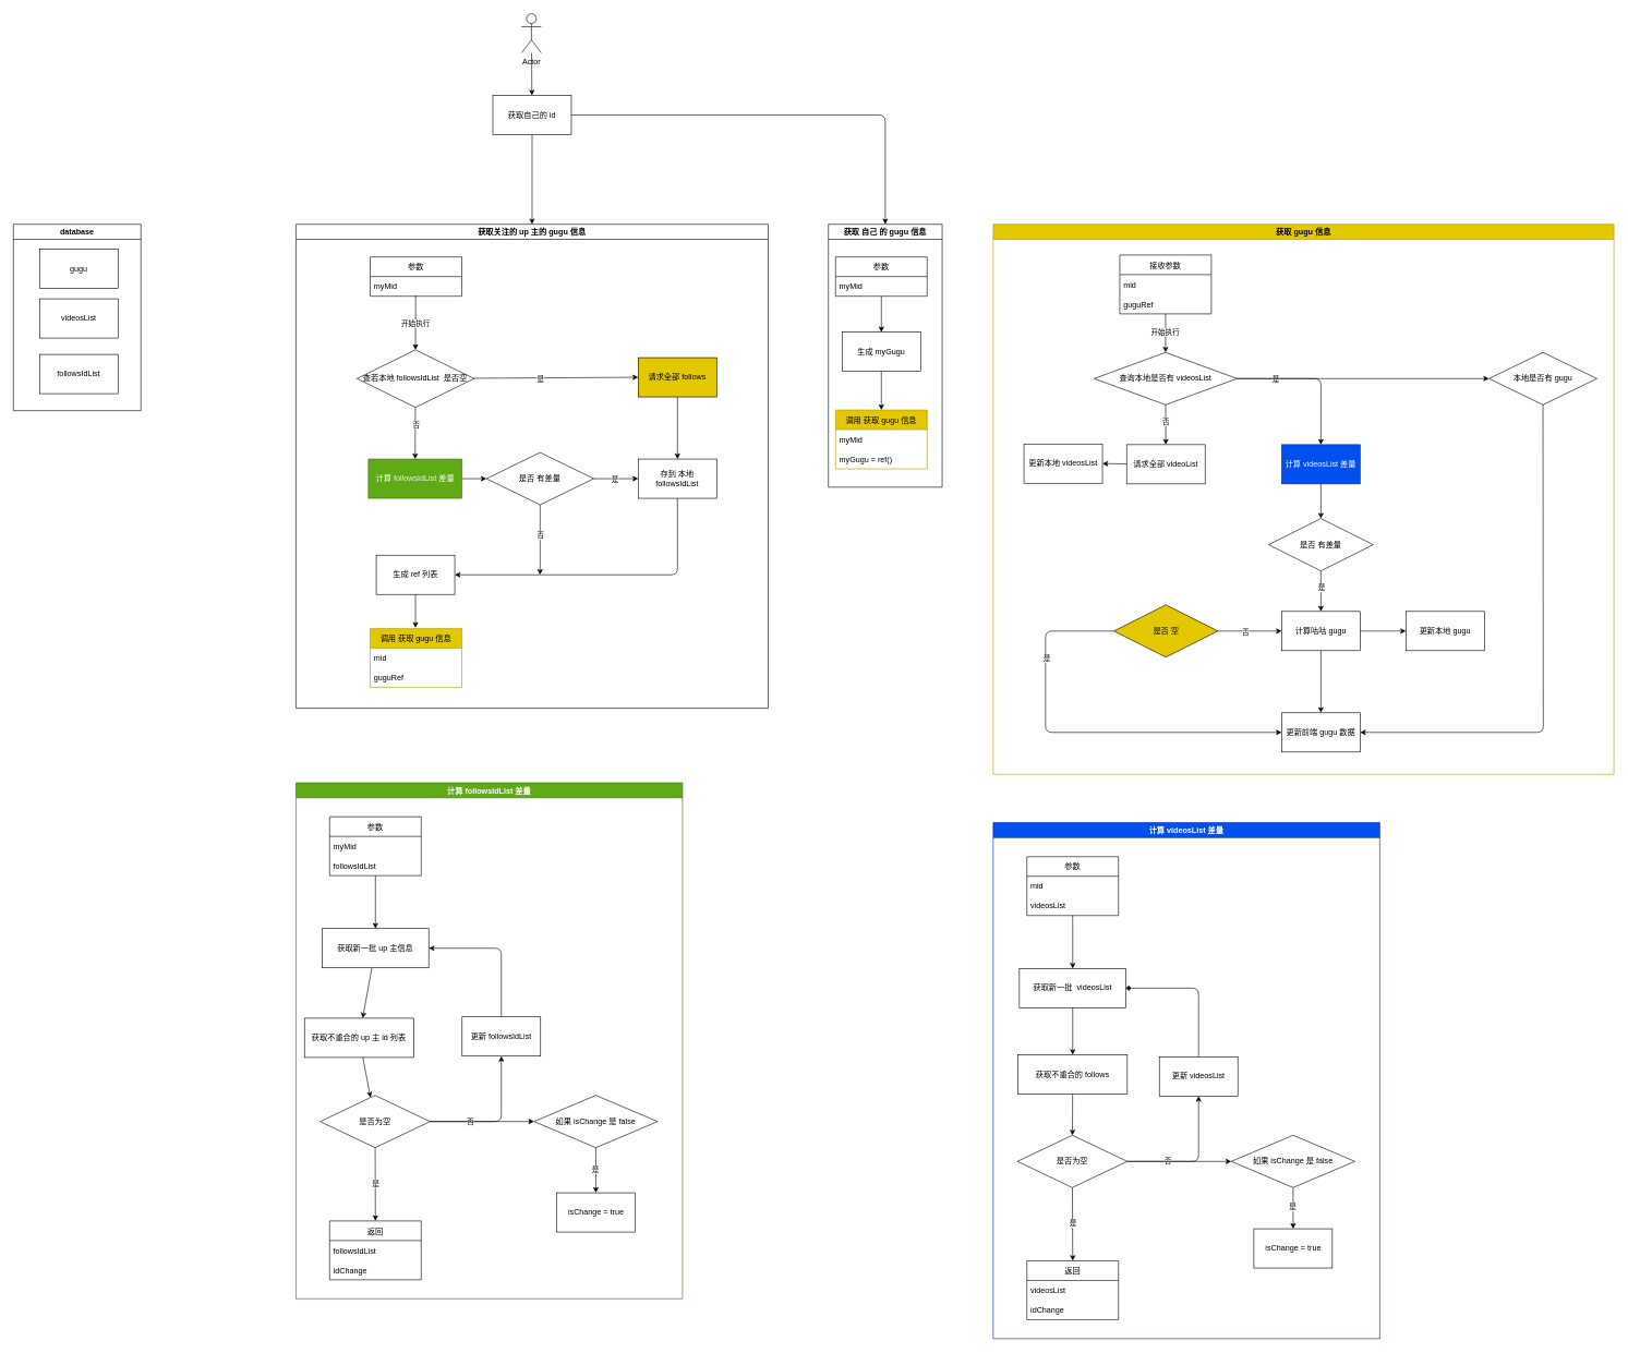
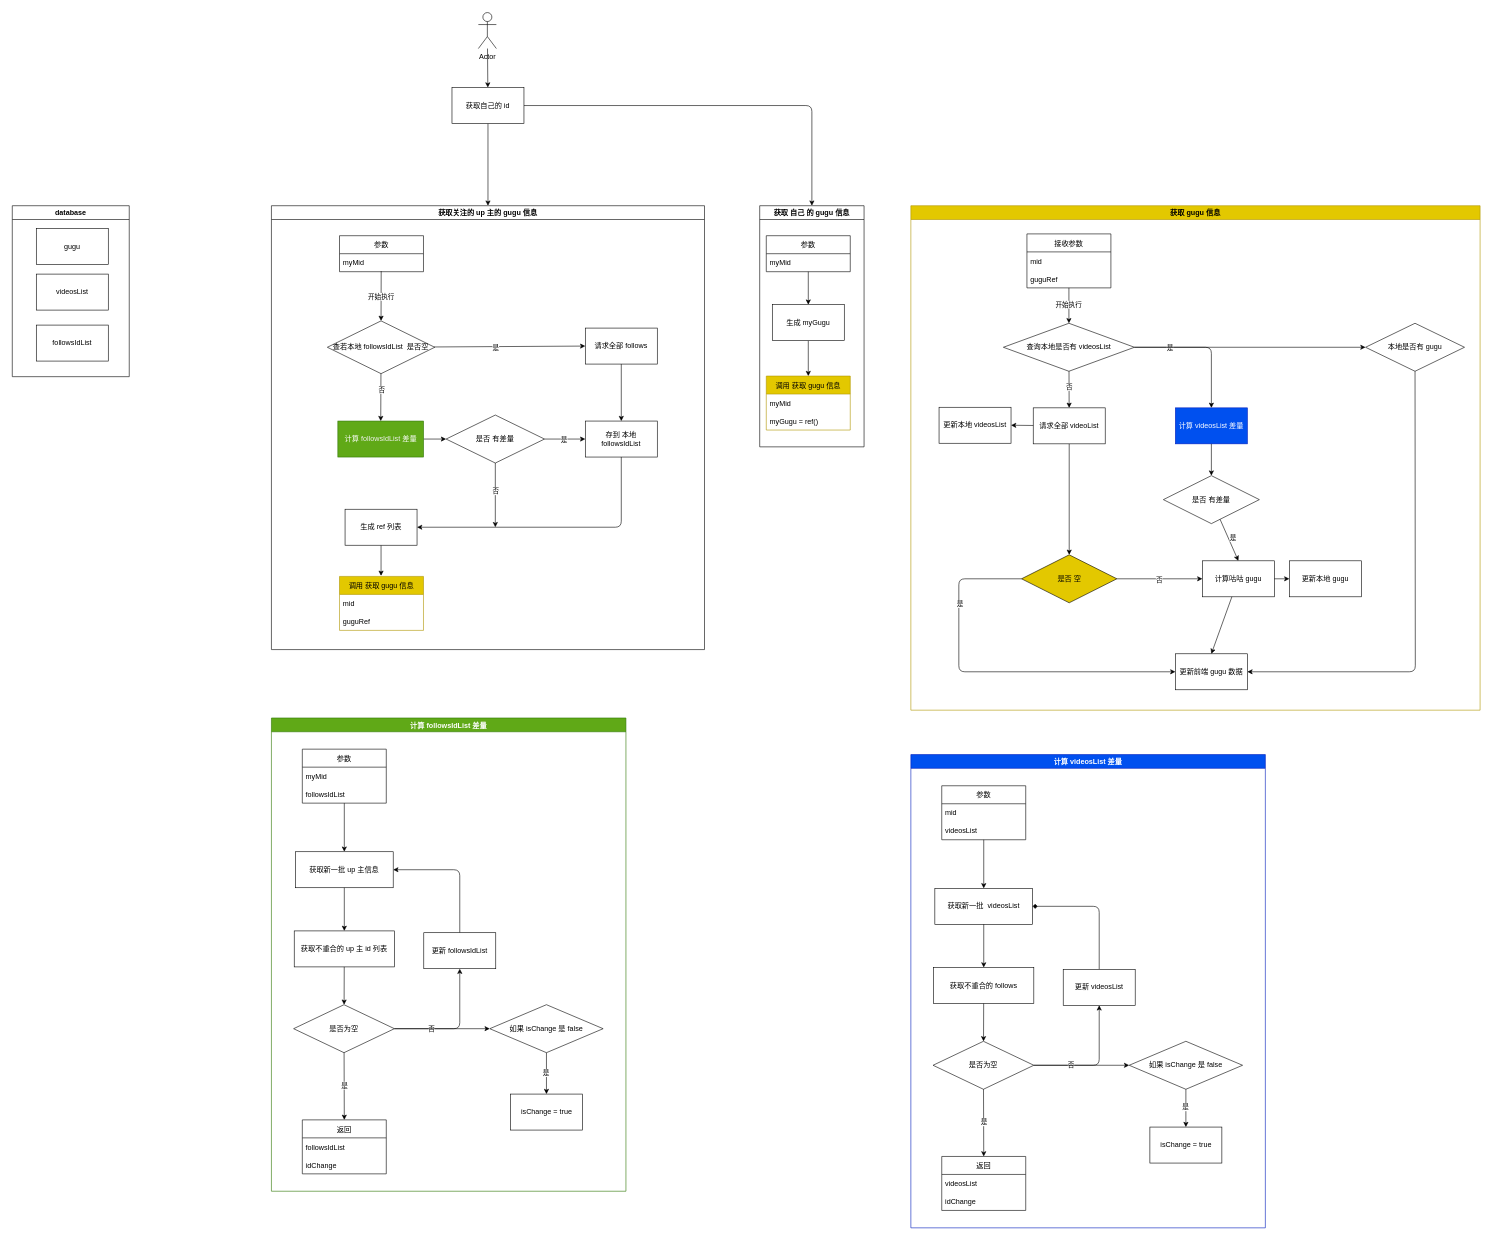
- <mxCell id="6" value="请求全部 follows" style="rounded=0;whiteSpace=wrap;html=1;fillColor=#e3c800;" parent="2" vertex="1"><mxGeometry x="523.25" y="204" width="120" height="60" as="geometry" /></mxCell>
+ <mxCell id="6" value="请求全部 follows" style="rounded=0;whiteSpace=wrap;html=1;" parent="2" vertex="1"><mxGeometry x="523.25" y="204" width="120" height="60" as="geometry" /></mxCell>
+ <mxCell id="38" value="" style="edgeStyle=none;html=1;" edge="1" parent="32" source="39" target="64"><mxGeometry relative="1" as="geometry" /></mxCell>
- <mxCell id="46" value="计算咕咕 gugu" style="whiteSpace=wrap;html=1;" parent="32" vertex="1"><mxGeometry x="441" y="592" width="120" height="60" as="geometry" /></mxCell>
+ <mxCell id="46" value="计算咕咕 gugu" style="whiteSpace=wrap;html=1;" parent="32" vertex="1"><mxGeometry x="486" y="592" width="120" height="60" as="geometry" /></mxCell>
- <mxCell id="85" value="&lt;span&gt;获取不重合的 up 主 id 列表&lt;/span&gt;" style="rounded=0;whiteSpace=wrap;html=1;" vertex="1" parent="79"><mxGeometry x="13" y="360" width="167" height="60" as="geometry" /></mxCell>
+ <mxCell id="85" value="&lt;span&gt;获取不重合的 up 主 id 列表&lt;/span&gt;" style="rounded=0;whiteSpace=wrap;html=1;" vertex="1" parent="79"><mxGeometry x="38" y="355" width="167" height="60" as="geometry" /></mxCell>
